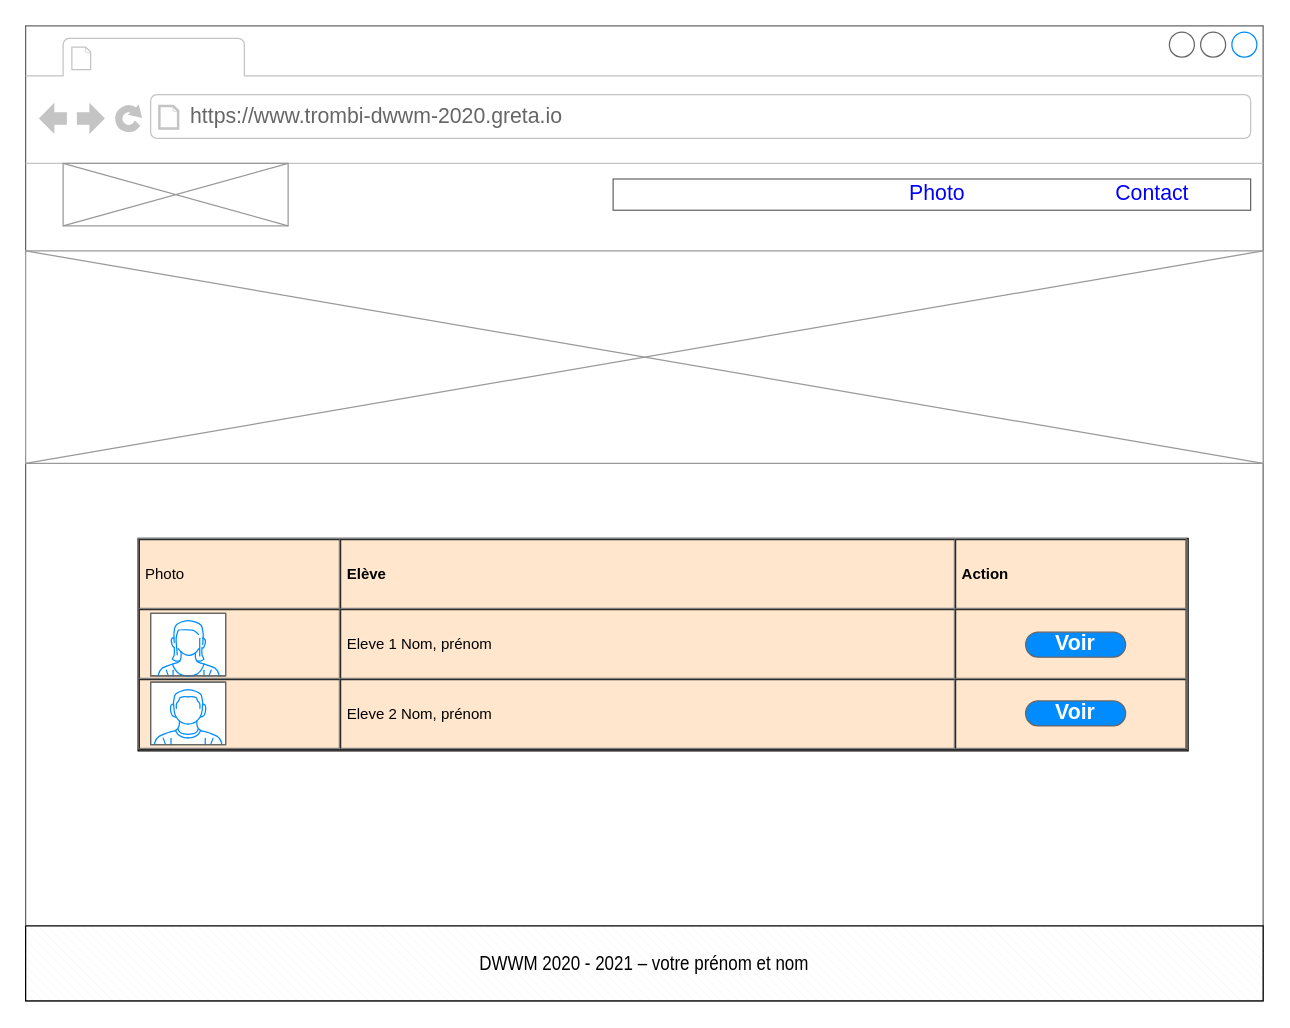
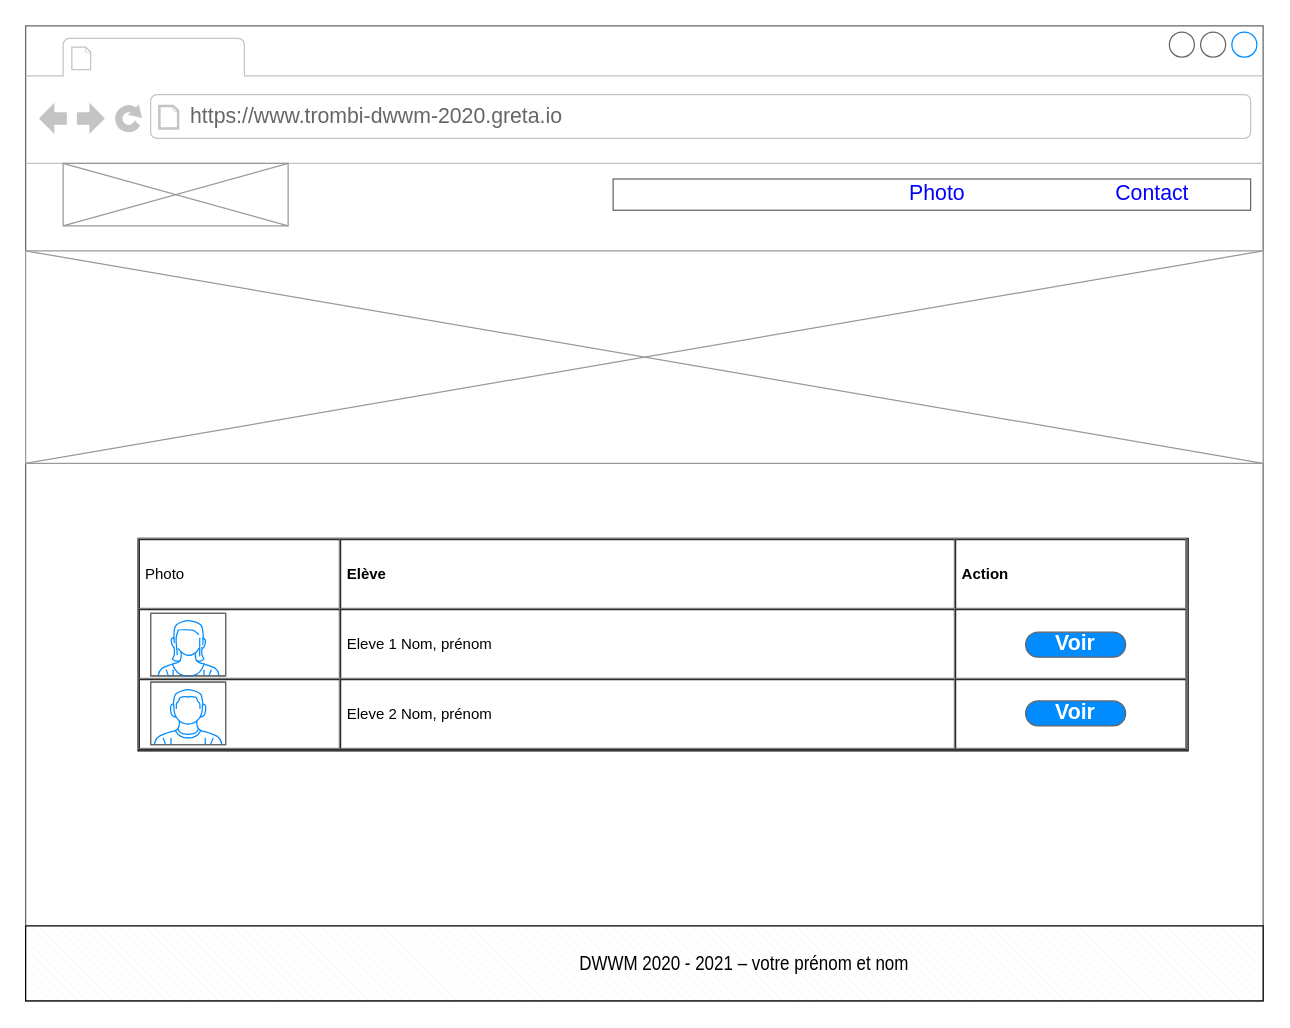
- <mxCell id="10" value="&lt;table style=&quot;font-size: 1em ; width: 100% ; height: 100%&quot; cellspacing=&quot;0&quot; cellpadding=&quot;4&quot; border=&quot;1&quot;&gt;&lt;tbody&gt;&lt;tr&gt;&lt;td&gt;Photo&lt;br&gt;&lt;/td&gt;&lt;th&gt;Elève&lt;/th&gt;&lt;th&gt;Action&lt;br&gt;&lt;/th&gt;&lt;/tr&gt;&lt;tr&gt;&lt;td&gt;&lt;br&gt;&lt;/td&gt;&lt;td&gt;Eleve 1 Nom, prénom&lt;br&gt;&lt;/td&gt;&lt;td&gt;&lt;br&gt;&lt;/td&gt;&lt;/tr&gt;&lt;tr&gt;&lt;td&gt;&lt;br&gt;&lt;/td&gt;&lt;td&gt;Eleve 2 Nom, prénom&lt;br&gt;&lt;/td&gt;&lt;td&gt;&lt;br&gt;&lt;/td&gt;&lt;/tr&gt;&lt;/tbody&gt;&lt;/table&gt; " style="verticalAlign=top;align=left;overflow=fill;fontSize=12;fontFamily=Helvetica;html=1;fillColor=#ffe6cc;" vertex="1" parent="2"><mxGeometry x="90" y="410" width="840" height="170" as="geometry" /></mxCell>
+ <mxCell id="10" value="&lt;table style=&quot;font-size: 1em ; width: 100% ; height: 100%&quot; cellspacing=&quot;0&quot; cellpadding=&quot;4&quot; border=&quot;1&quot;&gt;&lt;tbody&gt;&lt;tr&gt;&lt;td&gt;Photo&lt;br&gt;&lt;/td&gt;&lt;th&gt;Elève&lt;/th&gt;&lt;th&gt;Action&lt;br&gt;&lt;/th&gt;&lt;/tr&gt;&lt;tr&gt;&lt;td&gt;&lt;br&gt;&lt;/td&gt;&lt;td&gt;Eleve 1 Nom, prénom&lt;br&gt;&lt;/td&gt;&lt;td&gt;&lt;br&gt;&lt;/td&gt;&lt;/tr&gt;&lt;tr&gt;&lt;td&gt;&lt;br&gt;&lt;/td&gt;&lt;td&gt;Eleve 2 Nom, prénom&lt;br&gt;&lt;/td&gt;&lt;td&gt;&lt;br&gt;&lt;/td&gt;&lt;/tr&gt;&lt;/tbody&gt;&lt;/table&gt; " style="verticalAlign=top;align=left;overflow=fill;fontSize=12;fontFamily=Helvetica;html=1" vertex="1" parent="2"><mxGeometry x="90" y="410" width="840" height="170" as="geometry" /></mxCell>
- <mxCell id="16" value="&lt;div style=&quot;left: 456.45px ; top: 556.83px ; font-size: 16.5px ; font-family: sans-serif ; transform: scalex(0.823)&quot;&gt;DWWM 2020 - 2021 – votre prénom et nom&lt;/div&gt;" style="text;html=1;strokeColor=none;fillColor=none;align=center;verticalAlign=middle;whiteSpace=wrap;rounded=0;" vertex="1" parent="2"><mxGeometry x="100" y="740" width="790" height="20" as="geometry" /></mxCell>
+ <mxCell id="16" value="&lt;div style=&quot;left: 456.45px ; top: 556.83px ; font-size: 16.5px ; font-family: sans-serif ; transform: scalex(0.823)&quot;&gt;DWWM 2020 - 2021 – votre prénom et nom&lt;/div&gt;" style="text;html=1;strokeColor=none;fillColor=none;align=center;verticalAlign=middle;whiteSpace=wrap;rounded=0;" vertex="1" parent="2"><mxGeometry x="180" y="740" width="790" height="20" as="geometry" /></mxCell>
